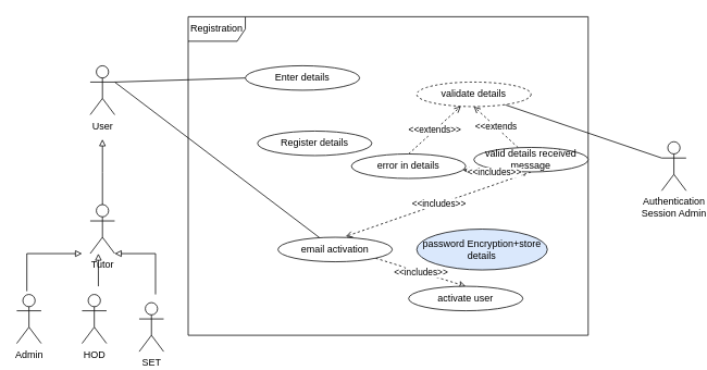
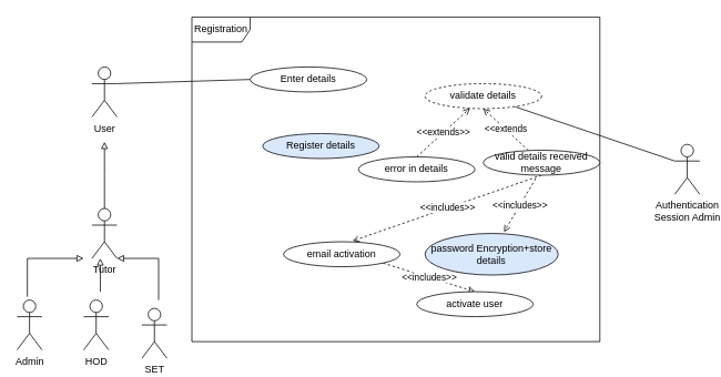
- <mxCell id="9" value="Register details" style="ellipse;whiteSpace=wrap;html=1;" parent="1" vertex="1"><mxGeometry x="315" y="160" width="140" height="30" as="geometry" /></mxCell>
+ <mxCell id="9" value="Register details" style="ellipse;whiteSpace=wrap;html=1;fillColor=#dae8fc;" parent="1" vertex="1"><mxGeometry x="315" y="160" width="140" height="30" as="geometry" /></mxCell>
- <mxCell id="4" style="edgeStyle=none;rounded=0;orthogonalLoop=1;jettySize=auto;html=1;exitX=1;exitY=0.333;exitDx=0;exitDy=0;exitPerimeter=0;endArrow=none;endFill=0;" parent="1" source="5" target="21" edge="1"><mxGeometry relative="1" as="geometry" /></mxCell>
- <mxCell id="28" value="&amp;lt;&amp;lt;includes&amp;gt;&amp;gt;" style="edgeStyle=none;rounded=0;orthogonalLoop=1;jettySize=auto;html=1;exitX=0.45;exitY=1.133;exitDx=0;exitDy=0;dashed=1;endArrow=open;endFill=0;exitPerimeter=0;" edge="1" target="25" parent="1" source="23"><mxGeometry relative="1" as="geometry"><mxPoint x="590" y="260" as="targetPoint" /><mxPoint x="820" y="210" as="sourcePoint" /></mxGeometry></mxCell>
+ <mxCell id="28" value="&amp;lt;&amp;lt;includes&amp;gt;&amp;gt;" style="edgeStyle=none;rounded=0;orthogonalLoop=1;jettySize=auto;html=1;exitX=0.45;exitY=1.133;exitDx=0;exitDy=0;dashed=1;endArrow=open;endFill=0;entryX=0.593;entryY=-0.033;entryDx=0;entryDy=0;entryPerimeter=0;exitPerimeter=0;" edge="1" target="27" parent="1" source="23"><mxGeometry relative="1" as="geometry"><mxPoint x="590" y="260" as="targetPoint" /><mxPoint x="820" y="210" as="sourcePoint" /></mxGeometry></mxCell>
